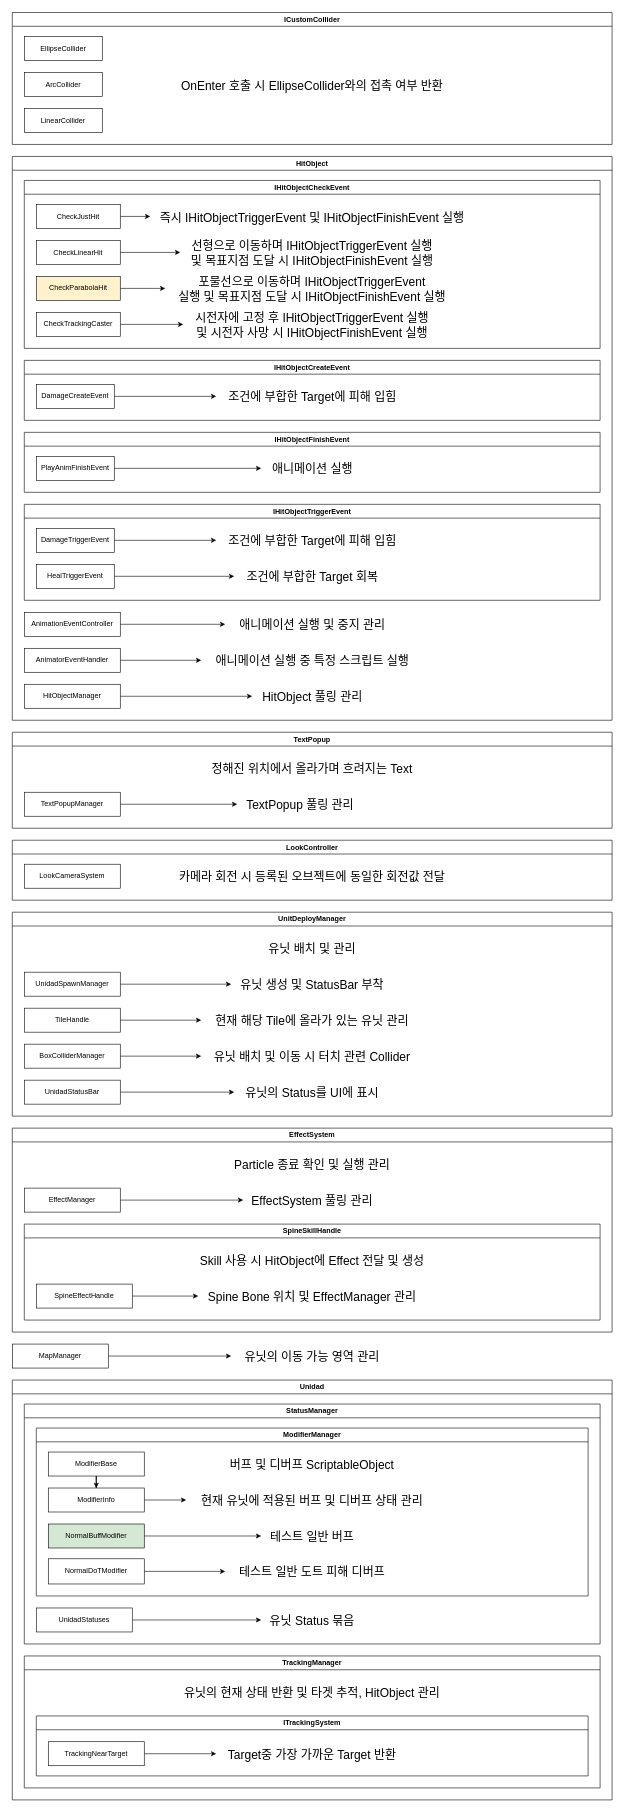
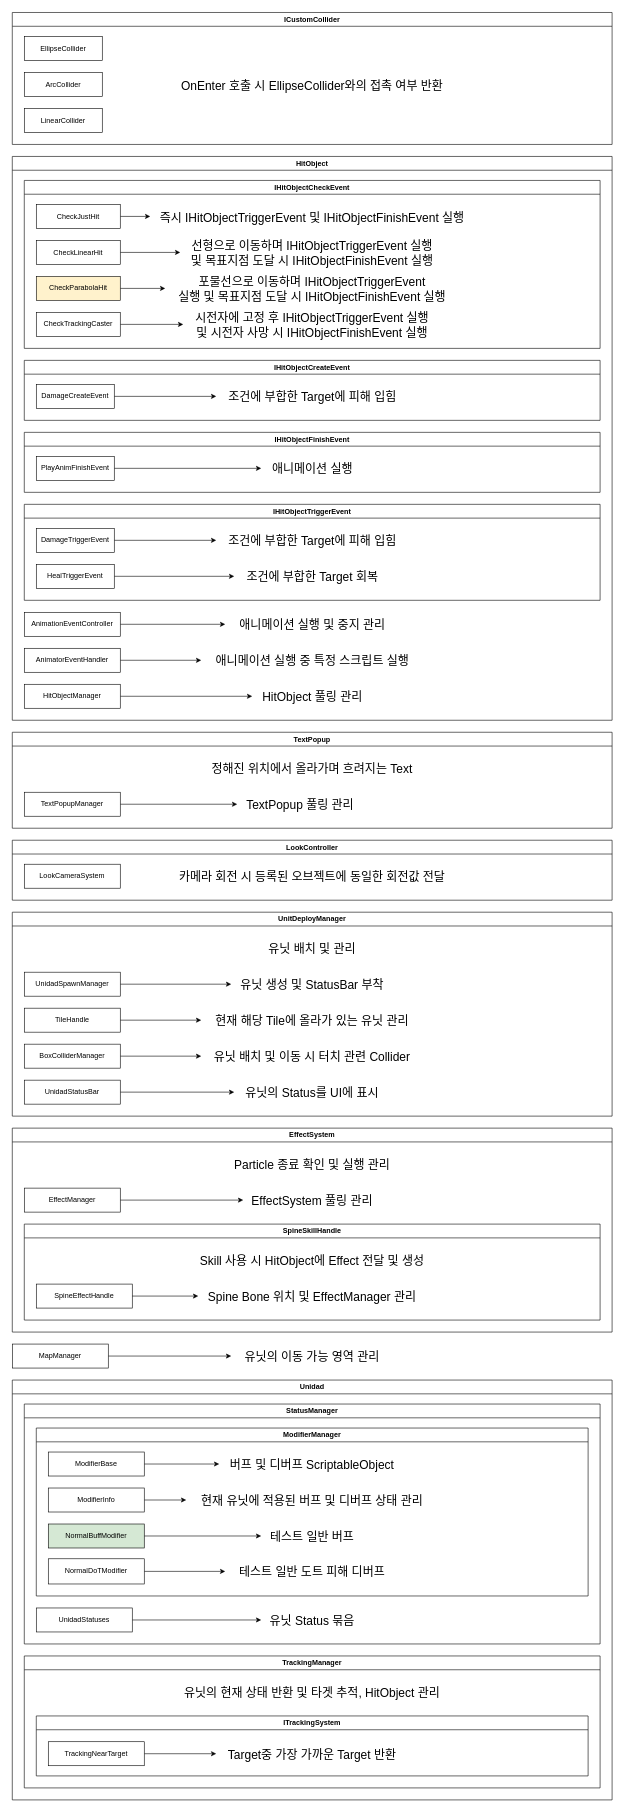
- <mxCell id="82" style="edgeStyle=orthogonalEdgeStyle;rounded=0;orthogonalLoop=1;jettySize=auto;html=1;" edge="1" parent="81" source="83" target="85"><mxGeometry relative="1" as="geometry" /></mxCell>
+ <mxCell id="82" style="edgeStyle=orthogonalEdgeStyle;rounded=0;orthogonalLoop=1;jettySize=auto;html=1;" edge="1" parent="81" source="83" target="90"><mxGeometry relative="1" as="geometry" /></mxCell>
